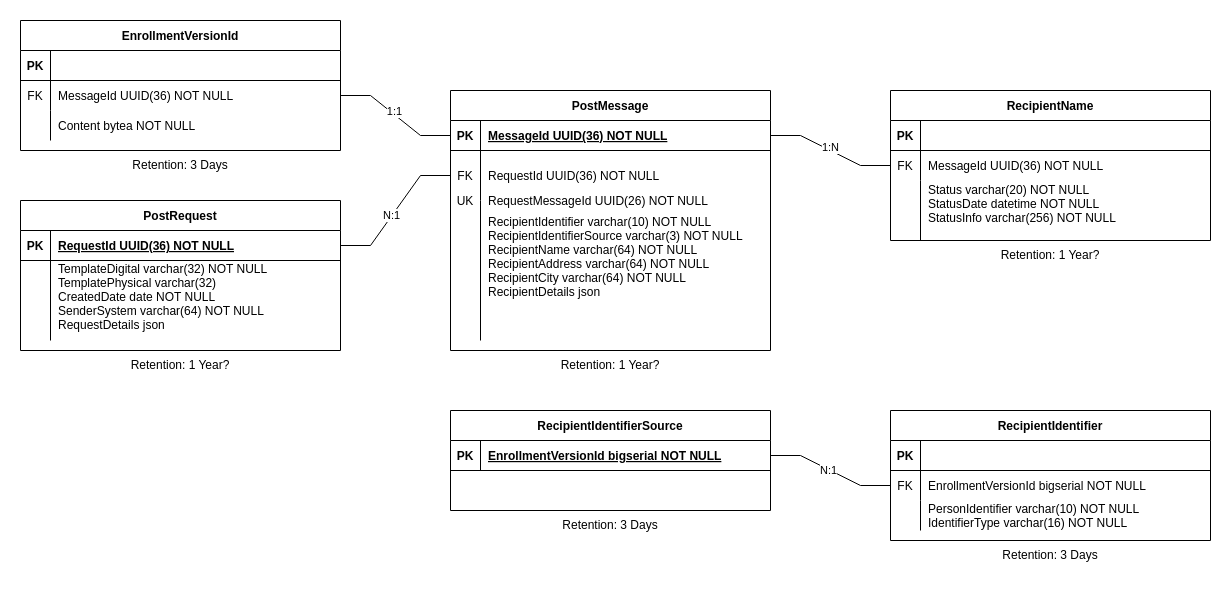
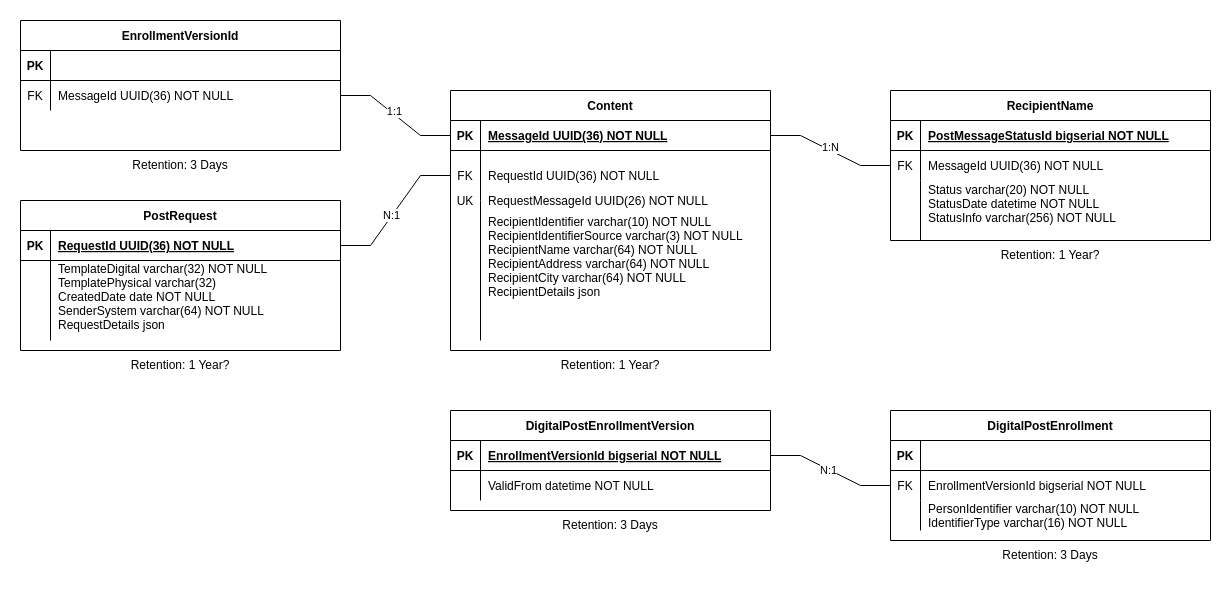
- <mxCell id="35" value="PostMessage" style="shape=table;startSize=30;container=1;collapsible=1;childLayout=tableLayout;fixedRows=1;rowLines=0;fontStyle=1;align=center;resizeLast=1;" parent="1" vertex="1"><mxGeometry x="450" y="90" width="320" height="260" as="geometry" /></mxCell>
+ <mxCell id="35" value="Content" style="shape=table;startSize=30;container=1;collapsible=1;childLayout=tableLayout;fixedRows=1;rowLines=0;fontStyle=1;align=center;resizeLast=1;" parent="1" vertex="1"><mxGeometry x="450" y="90" width="320" height="260" as="geometry" /></mxCell>
- <mxCell id="61" value="Content bytea NOT NULL" style="shape=partialRectangle;overflow=hidden;connectable=0;fillColor=none;top=0;left=0;bottom=0;right=0;align=left;spacingLeft=6;" vertex="1" parent="59"><mxGeometry x="30" width="290" height="30" as="geometry"><mxRectangle width="290" height="30" as="alternateBounds" /></mxGeometry></mxCell>
+ <mxCell id="5" value="PostMessageStatusId bigserial NOT NULL " style="shape=partialRectangle;overflow=hidden;connectable=0;fillColor=none;top=0;left=0;bottom=0;right=0;align=left;spacingLeft=6;fontStyle=5;" parent="3" vertex="1"><mxGeometry x="30" width="290" height="30" as="geometry"><mxRectangle width="290" height="30" as="alternateBounds" /></mxGeometry></mxCell>
- <mxCell id="12" value="RecipientIdentifierSource" style="shape=table;startSize=30;container=1;collapsible=1;childLayout=tableLayout;fixedRows=1;rowLines=0;fontStyle=1;align=center;resizeLast=1;" parent="1" vertex="1"><mxGeometry x="450" y="410" width="320" height="100" as="geometry" /></mxCell>
+ <mxCell id="12" value="DigitalPostEnrollmentVersion" style="shape=table;startSize=30;container=1;collapsible=1;childLayout=tableLayout;fixedRows=1;rowLines=0;fontStyle=1;align=center;resizeLast=1;" parent="1" vertex="1"><mxGeometry x="450" y="410" width="320" height="100" as="geometry" /></mxCell>
- <mxCell id="19" value="RecipientIdentifier" style="shape=table;startSize=30;container=1;collapsible=1;childLayout=tableLayout;fixedRows=1;rowLines=0;fontStyle=1;align=center;resizeLast=1;" parent="1" vertex="1"><mxGeometry x="890" y="410" width="320" height="130" as="geometry" /></mxCell>
+ <mxCell id="19" value="DigitalPostEnrollment" style="shape=table;startSize=30;container=1;collapsible=1;childLayout=tableLayout;fixedRows=1;rowLines=0;fontStyle=1;align=center;resizeLast=1;" parent="1" vertex="1"><mxGeometry x="890" y="410" width="320" height="130" as="geometry" /></mxCell>
+ <mxCell id="18" value="ValidFrom datetime NOT NULL" style="shape=partialRectangle;overflow=hidden;connectable=0;fillColor=none;top=0;left=0;bottom=0;right=0;align=left;spacingLeft=6;" parent="16" vertex="1"><mxGeometry x="30" width="290" height="30" as="geometry"><mxRectangle width="290" height="30" as="alternateBounds" /></mxGeometry></mxCell>
